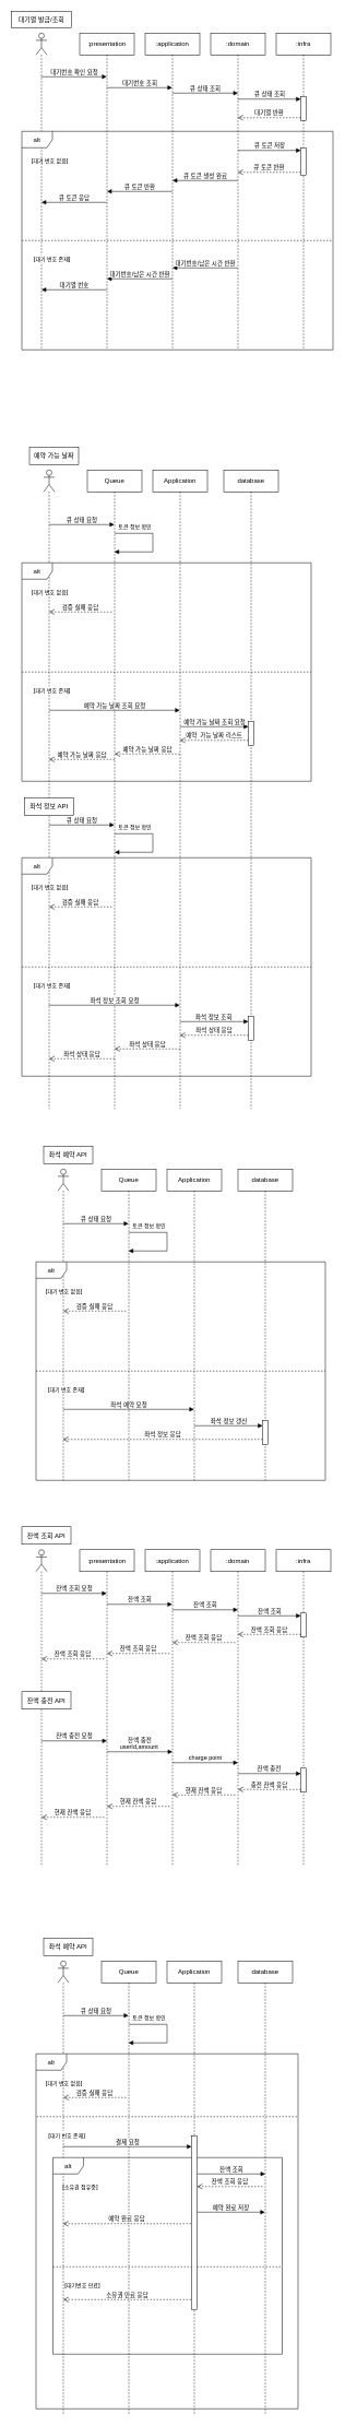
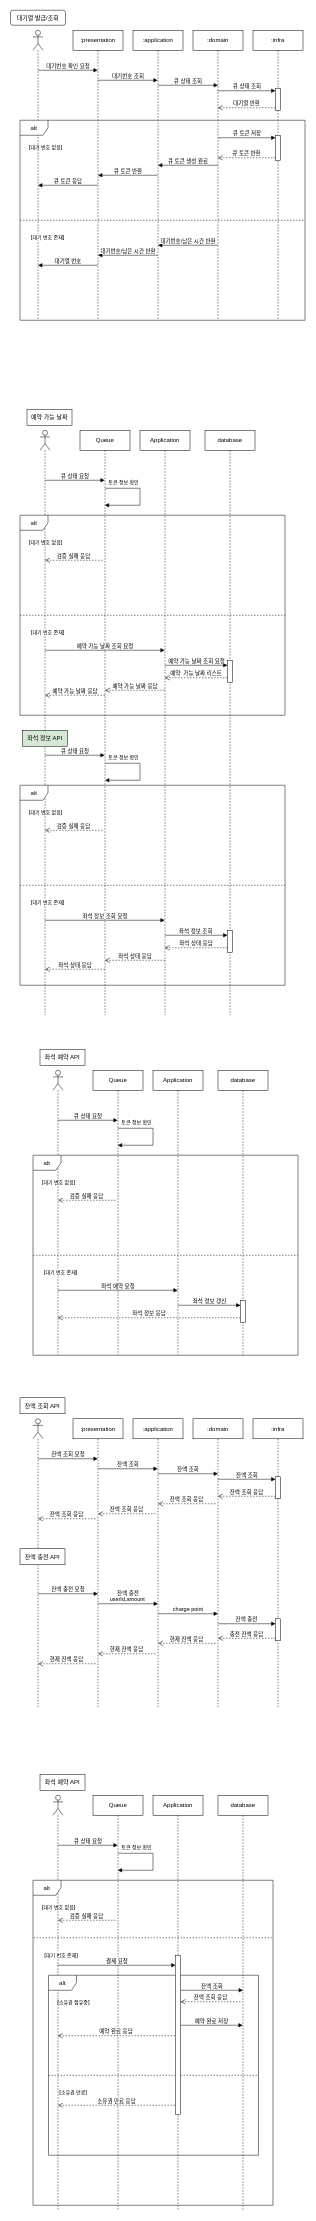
- <mxCell id="25" value="&lt;span style=&quot;text-wrap: nowrap;&quot;&gt;대기열 발급/조회&lt;/span&gt;" style="html=1;whiteSpace=wrap;" vertex="1" parent="1"><mxGeometry x="20" y="20" width="110" height="30" as="geometry" /></mxCell>
+ <mxCell id="25" value="&lt;span style=&quot;text-wrap: nowrap;&quot;&gt;대기열 발급/조회&lt;/span&gt;" style="html=1;whiteSpace=wrap;rounded=1;" vertex="1" parent="1"><mxGeometry x="20" y="20" width="110" height="30" as="geometry" /></mxCell>
- <mxCell id="71" value="좌석 정보 API" style="html=1;whiteSpace=wrap;" vertex="1" parent="1"><mxGeometry x="44" y="1460" width="90" height="32" as="geometry" /></mxCell>
+ <mxCell id="71" value="좌석 정보 API" style="html=1;whiteSpace=wrap;fillColor=#d5e8d4;" vertex="1" parent="1"><mxGeometry x="44" y="1460" width="90" height="32" as="geometry" /></mxCell>
- <mxCell id="117" value="[&lt;font style=&quot;font-size: 10px;&quot;&gt;대기번호 만료&lt;/font&gt;]" style="line;strokeWidth=1;dashed=1;labelPosition=center;verticalLabelPosition=bottom;align=left;verticalAlign=top;spacingLeft=20;spacingTop=15;html=1;whiteSpace=wrap;" vertex="1" parent="115"><mxGeometry y="195" width="420" height="10" as="geometry" /></mxCell>
+ <mxCell id="117" value="[&lt;font style=&quot;font-size: 10px;&quot;&gt;소유권 만료&lt;/font&gt;]" style="line;strokeWidth=1;dashed=1;labelPosition=center;verticalLabelPosition=bottom;align=left;verticalAlign=top;spacingLeft=20;spacingTop=15;html=1;whiteSpace=wrap;" vertex="1" parent="115"><mxGeometry y="195" width="420" height="10" as="geometry" /></mxCell>
